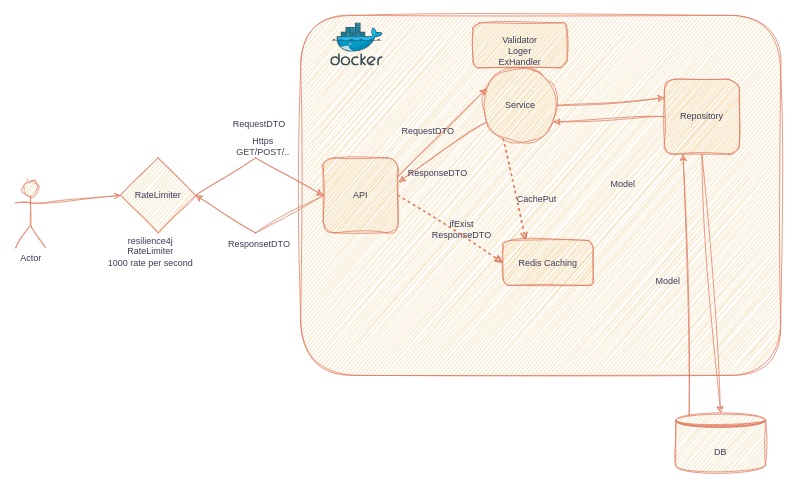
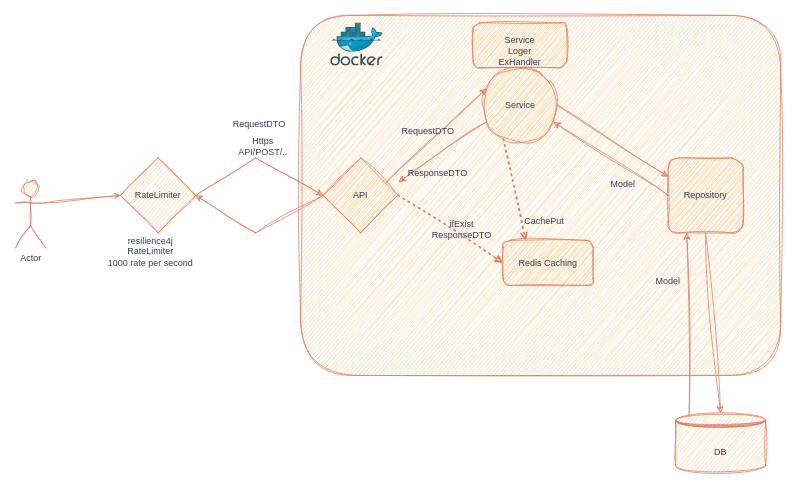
- <mxCell id="13" value="&lt;br&gt;&lt;div&gt;Validator&lt;/div&gt;&lt;div&gt;Loger&lt;/div&gt;&lt;div&gt;ExHandler&lt;/div&gt;" style="rounded=1;whiteSpace=wrap;html=1;sketch=1;curveFitting=1;jiggle=2;labelBackgroundColor=none;fillColor=#F2CC8F;strokeColor=#E07A5F;fontColor=#393C56;" vertex="1" parent="1"><mxGeometry x="630" y="30" width="125" height="60" as="geometry" /></mxCell>
+ <mxCell id="13" value="&lt;br&gt;&lt;div&gt;Service&lt;/div&gt;&lt;div&gt;Loger&lt;/div&gt;&lt;div&gt;ExHandler&lt;/div&gt;" style="rounded=1;whiteSpace=wrap;html=1;sketch=1;curveFitting=1;jiggle=2;labelBackgroundColor=none;fillColor=#F2CC8F;strokeColor=#E07A5F;fontColor=#393C56;" vertex="1" parent="1"><mxGeometry x="630" y="30" width="125" height="60" as="geometry" /></mxCell>
- <mxCell id="17" value="Repository" style="rounded=1;whiteSpace=wrap;html=1;sketch=1;curveFitting=1;jiggle=2;labelBackgroundColor=none;fillColor=#F2CC8F;strokeColor=#E07A5F;fontColor=#393C56;" vertex="1" parent="1"><mxGeometry x="885" y="105" width="100" height="100" as="geometry" /></mxCell>
+ <mxCell id="17" value="Repository" style="rounded=1;whiteSpace=wrap;html=1;sketch=1;curveFitting=1;jiggle=2;labelBackgroundColor=none;fillColor=#F2CC8F;strokeColor=#E07A5F;fontColor=#393C56;" vertex="1" parent="1"><mxGeometry x="890" y="210" width="100" height="100" as="geometry" /></mxCell>
- <mxCell id="11" value="Https GET/POST/.." style="text;html=1;align=center;verticalAlign=middle;whiteSpace=wrap;rounded=0;sketch=1;curveFitting=1;jiggle=2;labelBackgroundColor=none;fontColor=#393C56;" vertex="1" parent="1"><mxGeometry x="320" y="180" width="60" height="30" as="geometry" /></mxCell>
+ <mxCell id="11" value="Https API/POST/.." style="text;html=1;align=center;verticalAlign=middle;whiteSpace=wrap;rounded=0;sketch=1;curveFitting=1;jiggle=2;labelBackgroundColor=none;fontColor=#393C56;" vertex="1" parent="1"><mxGeometry x="320" y="180" width="60" height="30" as="geometry" /></mxCell>
- <mxCell id="10" value="API" style="rounded=1;whiteSpace=wrap;html=1;sketch=1;curveFitting=1;jiggle=2;labelBackgroundColor=none;fillColor=#F2CC8F;strokeColor=#E07A5F;fontColor=#393C56;" vertex="1" parent="1"><mxGeometry x="430" y="210" width="100" height="100" as="geometry" /></mxCell>
+ <mxCell id="10" value="API" style="rhombus;whiteSpace=wrap;html=1;sketch=1;curveFitting=1;jiggle=2;labelBackgroundColor=none;fillColor=#F2CC8F;strokeColor=#E07A5F;fontColor=#393C56;" vertex="1" parent="1"><mxGeometry x="430" y="210" width="100" height="100" as="geometry" /></mxCell>
- <mxCell id="19" value="CachePut" style="text;html=1;align=center;verticalAlign=middle;whiteSpace=wrap;rounded=0;sketch=1;curveFitting=1;jiggle=2;labelBackgroundColor=none;fontColor=#393C56;" vertex="1" parent="1"><mxGeometry x="685" y="250" width="60" height="30" as="geometry" /></mxCell>
+ <mxCell id="19" value="CachePut" style="text;html=1;align=center;verticalAlign=middle;whiteSpace=wrap;rounded=0;sketch=1;curveFitting=1;jiggle=2;labelBackgroundColor=none;fontColor=#393C56;" vertex="1" parent="1"><mxGeometry x="695" y="280" width="60" height="30" as="geometry" /></mxCell>
- <mxCell id="16" value="ResponsetDTO" style="text;html=1;align=center;verticalAlign=middle;whiteSpace=wrap;rounded=0;sketch=1;curveFitting=1;jiggle=2;labelBackgroundColor=none;fontColor=#393C56;" vertex="1" parent="1"><mxGeometry x="300" y="310" width="90" height="30" as="geometry" /></mxCell>
